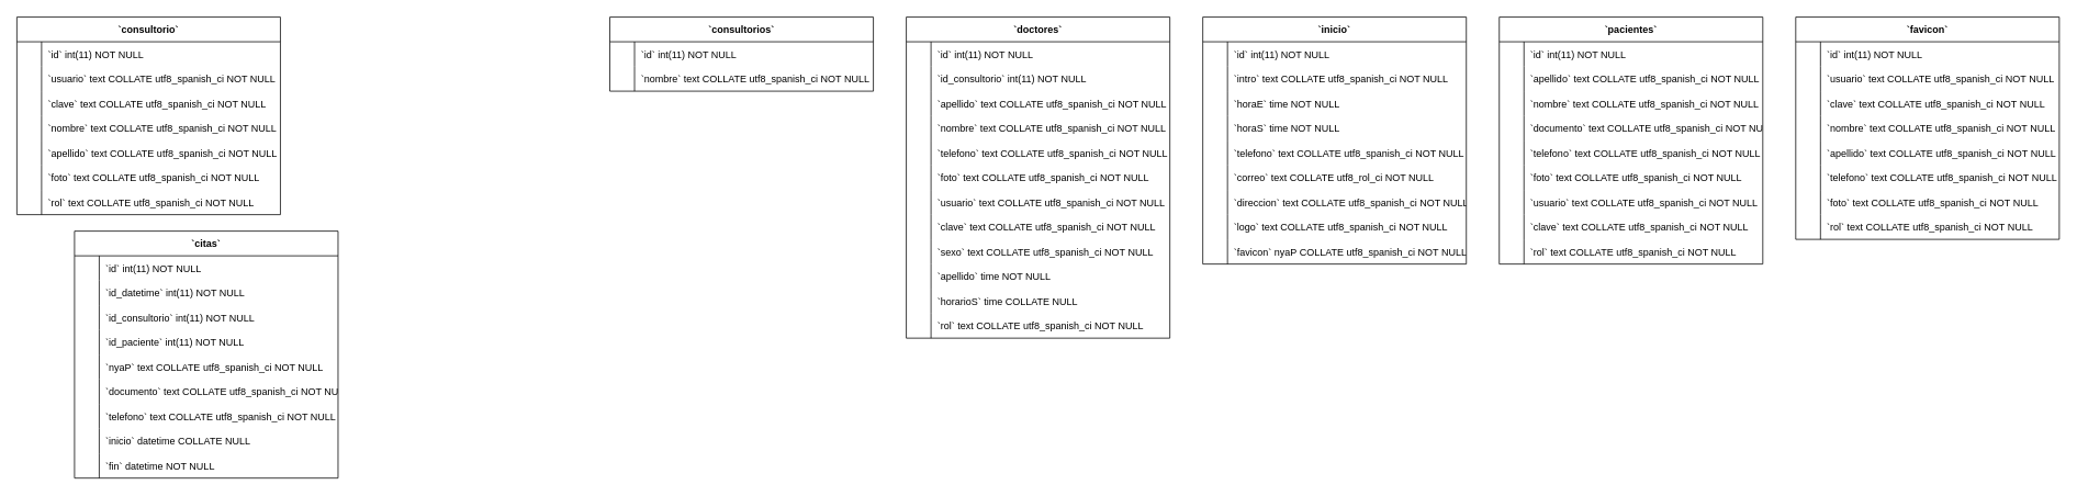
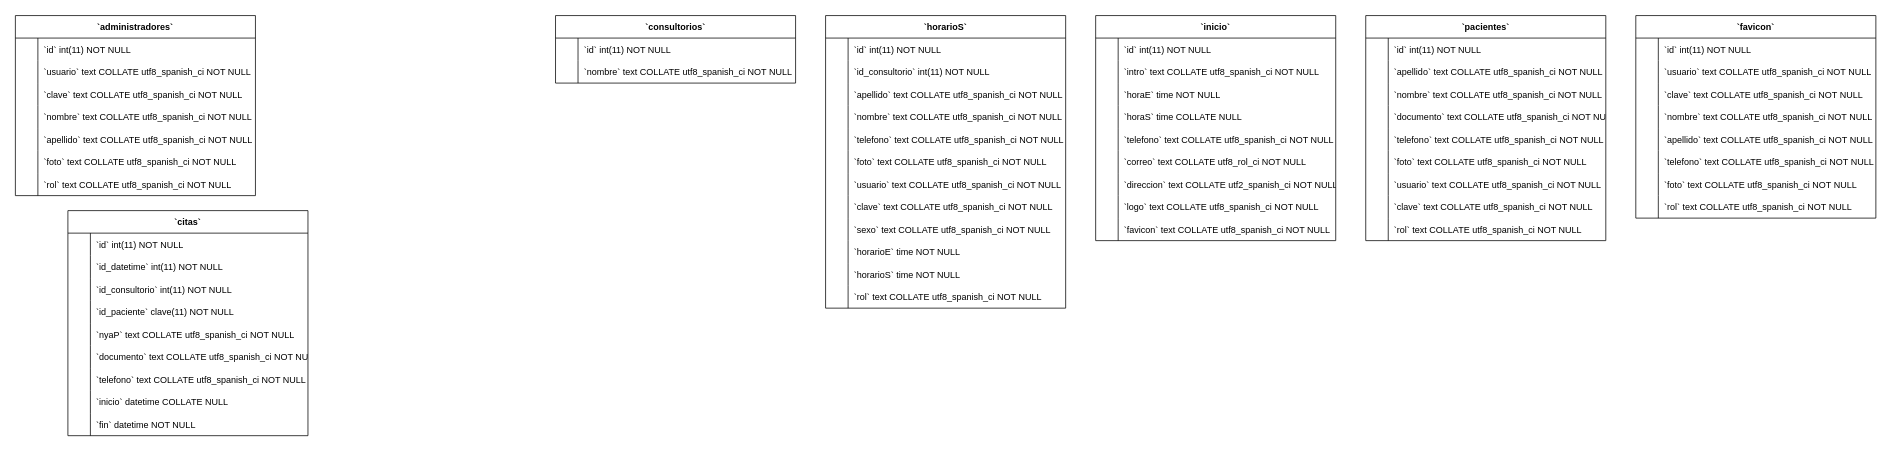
- <mxCell id="2" value="`consultorio`" style="shape=table;startSize=30;container=1;collapsible=1;childLayout=tableLayout;fixedRows=1;rowLines=0;fontStyle=1;align=center;resizeLast=1;" vertex="1" parent="1"><mxGeometry x="20" y="20" width="320" height="240" as="geometry" /></mxCell>
+ <mxCell id="2" value="`administradores`" style="shape=table;startSize=30;container=1;collapsible=1;childLayout=tableLayout;fixedRows=1;rowLines=0;fontStyle=1;align=center;resizeLast=1;" vertex="1" parent="1"><mxGeometry x="20" y="20" width="320" height="240" as="geometry" /></mxCell>
- <mxCell id="59" value="`doctores`" style="shape=table;startSize=30;container=1;collapsible=1;childLayout=tableLayout;fixedRows=1;rowLines=0;fontStyle=1;align=center;resizeLast=1;" vertex="1" parent="1"><mxGeometry x="1100" y="20" width="320" height="390" as="geometry" /></mxCell>
+ <mxCell id="59" value="`horarioS`" style="shape=table;startSize=30;container=1;collapsible=1;childLayout=tableLayout;fixedRows=1;rowLines=0;fontStyle=1;align=center;resizeLast=1;" vertex="1" parent="1"><mxGeometry x="1100" y="20" width="320" height="390" as="geometry" /></mxCell>
- <mxCell id="108" value="`horaS` time NOT NULL" style="shape=partialRectangle;overflow=hidden;connectable=0;fillColor=none;align=left;strokeColor=inherit;top=0;left=0;bottom=0;right=0;spacingLeft=6;" vertex="1" parent="106"><mxGeometry x="30" width="290" height="30" as="geometry"><mxRectangle width="290" height="30" as="alternateBounds" /></mxGeometry></mxCell>
+ <mxCell id="108" value="`horaS` time COLLATE NULL" style="shape=partialRectangle;overflow=hidden;connectable=0;fillColor=none;align=left;strokeColor=inherit;top=0;left=0;bottom=0;right=0;spacingLeft=6;" vertex="1" parent="106"><mxGeometry x="30" width="290" height="30" as="geometry"><mxRectangle width="290" height="30" as="alternateBounds" /></mxGeometry></mxCell>
- <mxCell id="117" value="`direccion` text COLLATE utf8_spanish_ci NOT NULL" style="shape=partialRectangle;overflow=hidden;connectable=0;fillColor=none;align=left;strokeColor=inherit;top=0;left=0;bottom=0;right=0;spacingLeft=6;" vertex="1" parent="115"><mxGeometry x="30" width="290" height="30" as="geometry"><mxRectangle width="290" height="30" as="alternateBounds" /></mxGeometry></mxCell>
+ <mxCell id="117" value="`direccion` text COLLATE utf2_spanish_ci NOT NULL" style="shape=partialRectangle;overflow=hidden;connectable=0;fillColor=none;align=left;strokeColor=inherit;top=0;left=0;bottom=0;right=0;spacingLeft=6;" vertex="1" parent="115"><mxGeometry x="30" width="290" height="30" as="geometry"><mxRectangle width="290" height="30" as="alternateBounds" /></mxGeometry></mxCell>
- <mxCell id="123" value="`favicon` nyaP COLLATE utf8_spanish_ci NOT NULL" style="shape=partialRectangle;overflow=hidden;connectable=0;fillColor=none;align=left;strokeColor=inherit;top=0;left=0;bottom=0;right=0;spacingLeft=6;" vertex="1" parent="121"><mxGeometry x="30" width="290" height="30" as="geometry"><mxRectangle width="290" height="30" as="alternateBounds" /></mxGeometry></mxCell>
+ <mxCell id="123" value="`favicon` text COLLATE utf8_spanish_ci NOT NULL" style="shape=partialRectangle;overflow=hidden;connectable=0;fillColor=none;align=left;strokeColor=inherit;top=0;left=0;bottom=0;right=0;spacingLeft=6;" vertex="1" parent="121"><mxGeometry x="30" width="290" height="30" as="geometry"><mxRectangle width="290" height="30" as="alternateBounds" /></mxGeometry></mxCell>
- <mxCell id="89" value="`apellido` time NOT NULL" style="shape=partialRectangle;overflow=hidden;connectable=0;fillColor=none;align=left;strokeColor=inherit;top=0;left=0;bottom=0;right=0;spacingLeft=6;" vertex="1" parent="87"><mxGeometry x="30" width="290" height="30" as="geometry"><mxRectangle width="290" height="30" as="alternateBounds" /></mxGeometry></mxCell>
+ <mxCell id="89" value="`horarioE` time NOT NULL" style="shape=partialRectangle;overflow=hidden;connectable=0;fillColor=none;align=left;strokeColor=inherit;top=0;left=0;bottom=0;right=0;spacingLeft=6;" vertex="1" parent="87"><mxGeometry x="30" width="290" height="30" as="geometry"><mxRectangle width="290" height="30" as="alternateBounds" /></mxGeometry></mxCell>
- <mxCell id="92" value="`horarioS` time COLLATE NULL" style="shape=partialRectangle;overflow=hidden;connectable=0;fillColor=none;align=left;strokeColor=inherit;top=0;left=0;bottom=0;right=0;spacingLeft=6;" vertex="1" parent="90"><mxGeometry x="30" width="290" height="30" as="geometry"><mxRectangle width="290" height="30" as="alternateBounds" /></mxGeometry></mxCell>
+ <mxCell id="92" value="`horarioS` time NOT NULL" style="shape=partialRectangle;overflow=hidden;connectable=0;fillColor=none;align=left;strokeColor=inherit;top=0;left=0;bottom=0;right=0;spacingLeft=6;" vertex="1" parent="90"><mxGeometry x="30" width="290" height="30" as="geometry"><mxRectangle width="290" height="30" as="alternateBounds" /></mxGeometry></mxCell>
- <mxCell id="36" value="`id_paciente` int(11) NOT NULL" style="shape=partialRectangle;overflow=hidden;connectable=0;fillColor=none;align=left;strokeColor=inherit;top=0;left=0;bottom=0;right=0;spacingLeft=6;" vertex="1" parent="34"><mxGeometry x="30" width="290" height="30" as="geometry"><mxRectangle width="290" height="30" as="alternateBounds" /></mxGeometry></mxCell>
+ <mxCell id="36" value="`id_paciente` clave(11) NOT NULL" style="shape=partialRectangle;overflow=hidden;connectable=0;fillColor=none;align=left;strokeColor=inherit;top=0;left=0;bottom=0;right=0;spacingLeft=6;" vertex="1" parent="34"><mxGeometry x="30" width="290" height="30" as="geometry"><mxRectangle width="290" height="30" as="alternateBounds" /></mxGeometry></mxCell>
